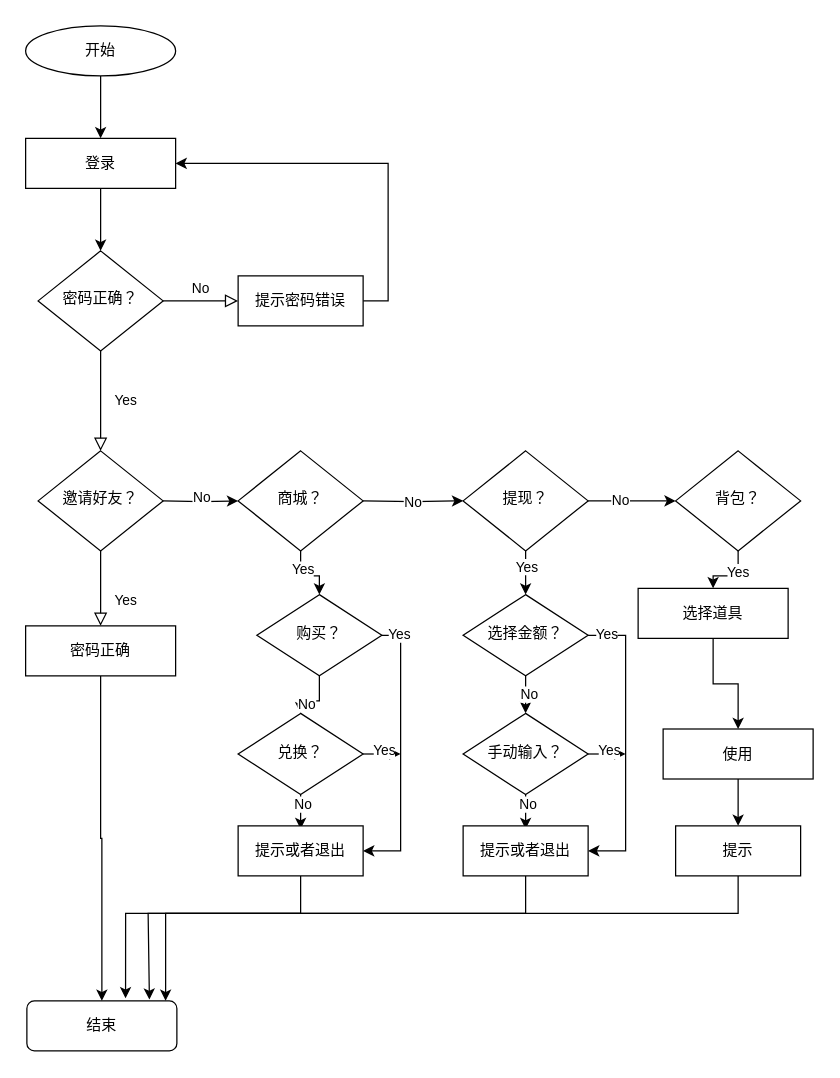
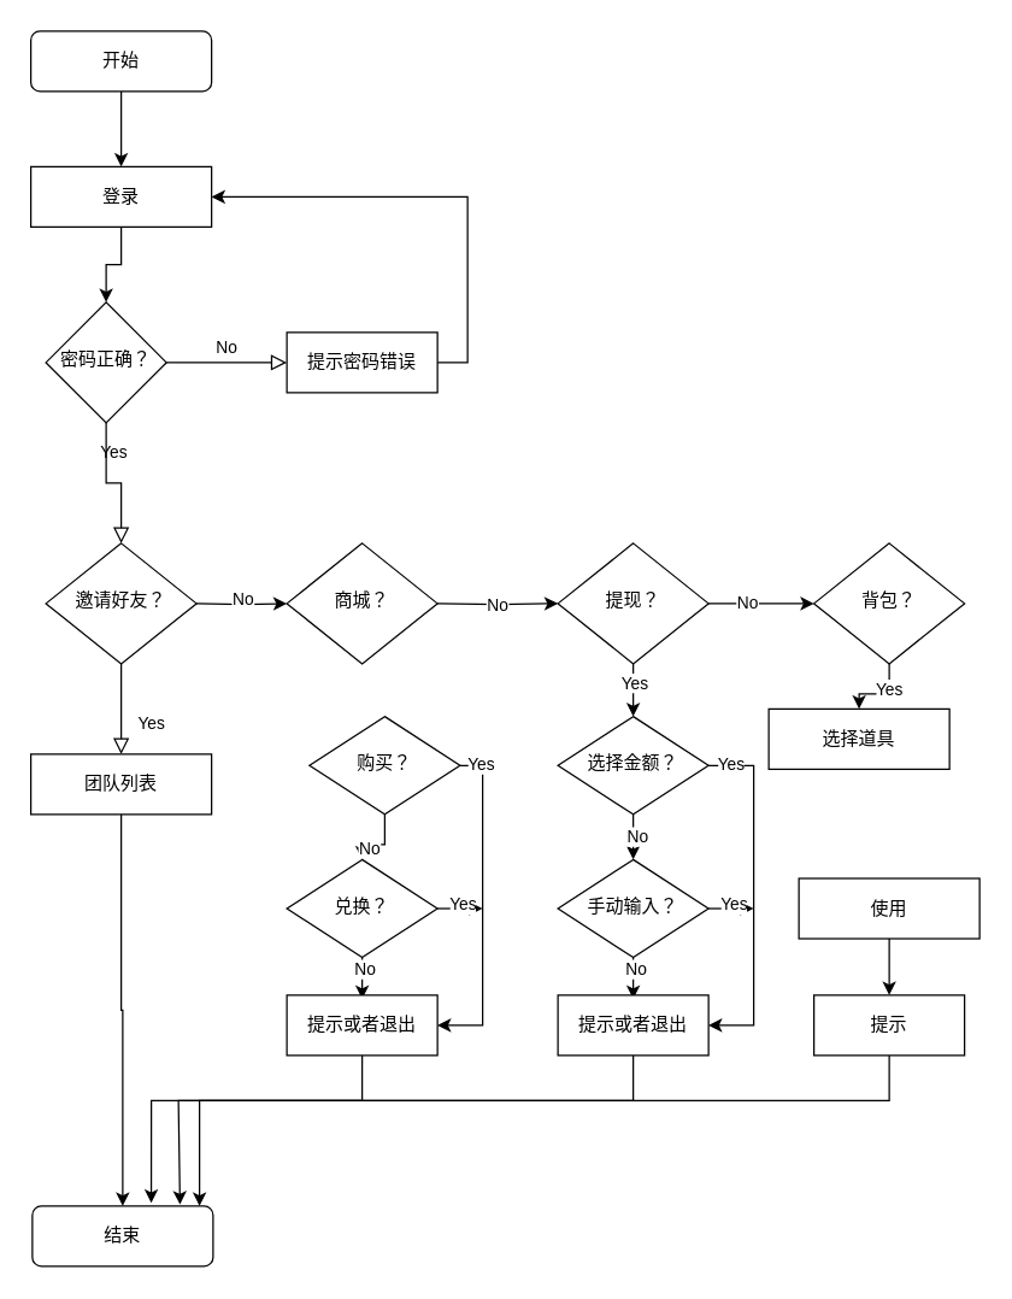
- <mxCell id="3" value="开始" style="ellipse;whiteSpace=wrap;html=1;fontSize=12;glass=0;strokeWidth=1;shadow=0;" parent="1" vertex="1"><mxGeometry x="20" y="20" width="120" height="40" as="geometry" /></mxCell>
+ <mxCell id="3" value="开始" style="rounded=1;whiteSpace=wrap;html=1;fontSize=12;glass=0;strokeWidth=1;shadow=0;" parent="1" vertex="1"><mxGeometry x="20" y="20" width="120" height="40" as="geometry" /></mxCell>
- <mxCell id="6" value="密码正确？" style="rhombus;whiteSpace=wrap;html=1;shadow=0;fontFamily=Helvetica;fontSize=12;align=center;strokeWidth=1;spacing=6;spacingTop=-4;" parent="1" vertex="1"><mxGeometry x="30" y="200" width="100" height="80" as="geometry" /></mxCell>
+ <mxCell id="6" value="密码正确？" style="rhombus;whiteSpace=wrap;html=1;shadow=0;fontFamily=Helvetica;fontSize=12;align=center;strokeWidth=1;spacing=6;spacingTop=-4;" parent="1" vertex="1"><mxGeometry x="30" y="200" width="80" height="80" as="geometry" /></mxCell>
- <mxCell id="15" style="edgeStyle=orthogonalEdgeStyle;rounded=0;orthogonalLoop=1;jettySize=auto;html=1;entryX=0.5;entryY=0;entryDx=0;entryDy=0;" edge="1" parent="1" source="17" target="35"><mxGeometry relative="1" as="geometry" /></mxCell>
- <mxCell id="16" value="Yes" style="edgeLabel;html=1;align=center;verticalAlign=middle;resizable=0;points=[];" vertex="1" connectable="0" parent="15"><mxGeometry x="-0.422" y="1" relative="1" as="geometry"><mxPoint as="offset" /></mxGeometry></mxCell>
- <mxCell id="29" value="密码正确" style="rounded=0;whiteSpace=wrap;html=1;" vertex="1" parent="1"><mxGeometry x="20" y="500" width="120" height="40" as="geometry" /></mxCell>
+ <mxCell id="29" value="团队列表" style="rounded=0;whiteSpace=wrap;html=1;" vertex="1" parent="1"><mxGeometry x="20" y="500" width="120" height="40" as="geometry" /></mxCell>
- <mxCell id="55" style="edgeStyle=orthogonalEdgeStyle;rounded=0;orthogonalLoop=1;jettySize=auto;html=1;entryX=0.5;entryY=0;entryDx=0;entryDy=0;" edge="1" parent="1" source="56" target="58"><mxGeometry relative="1" as="geometry" /></mxCell>
